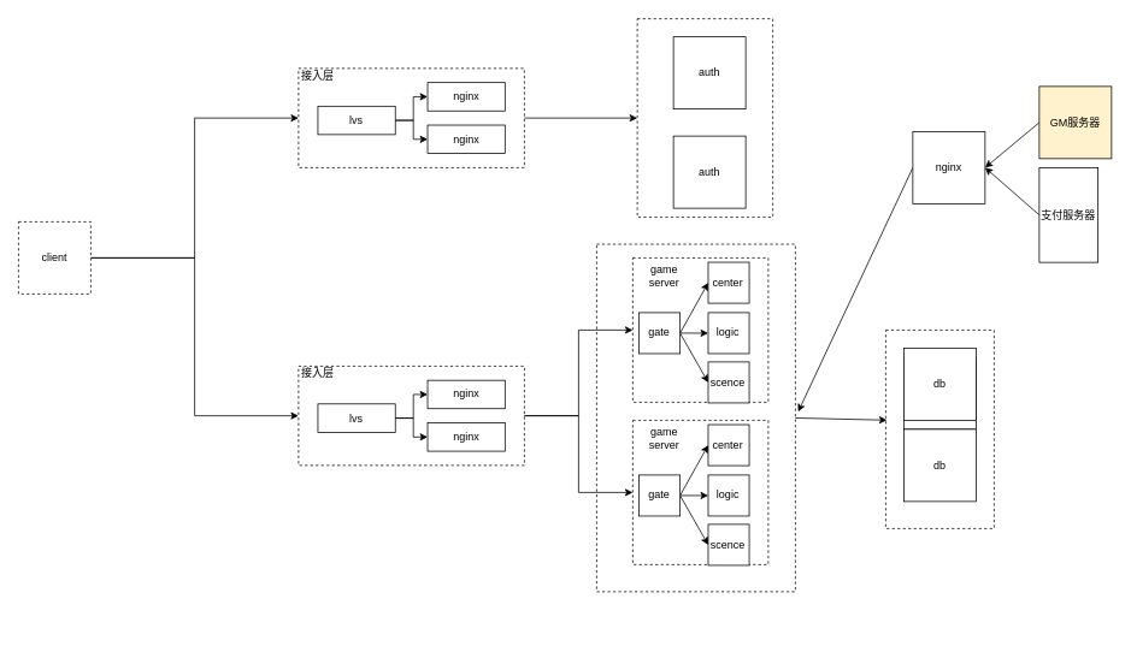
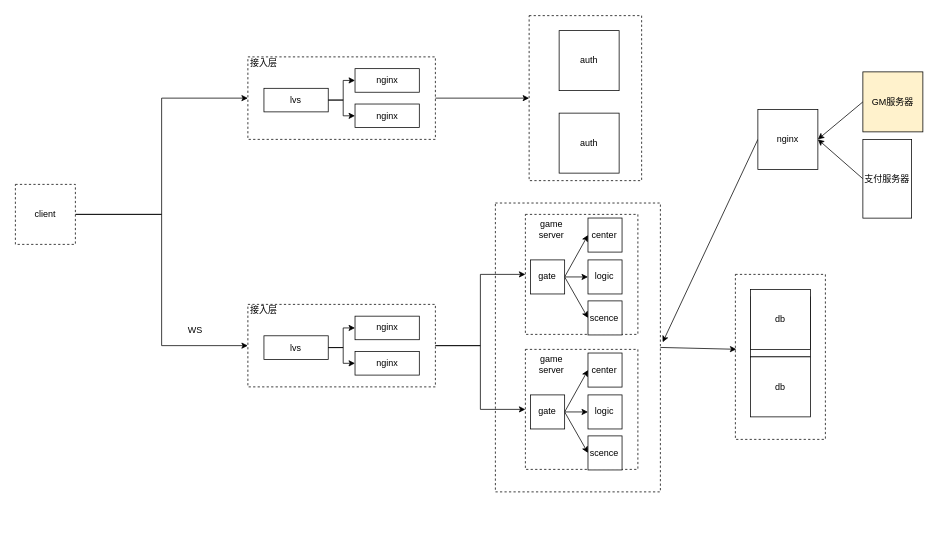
+ <mxCell id="56" value="WS" style="text;html=1;strokeColor=none;fillColor=none;align=center;verticalAlign=middle;whiteSpace=wrap;rounded=0;" vertex="1" parent="1"><mxGeometry x="230" y="425" width="60" height="30" as="geometry" /></mxCell>
